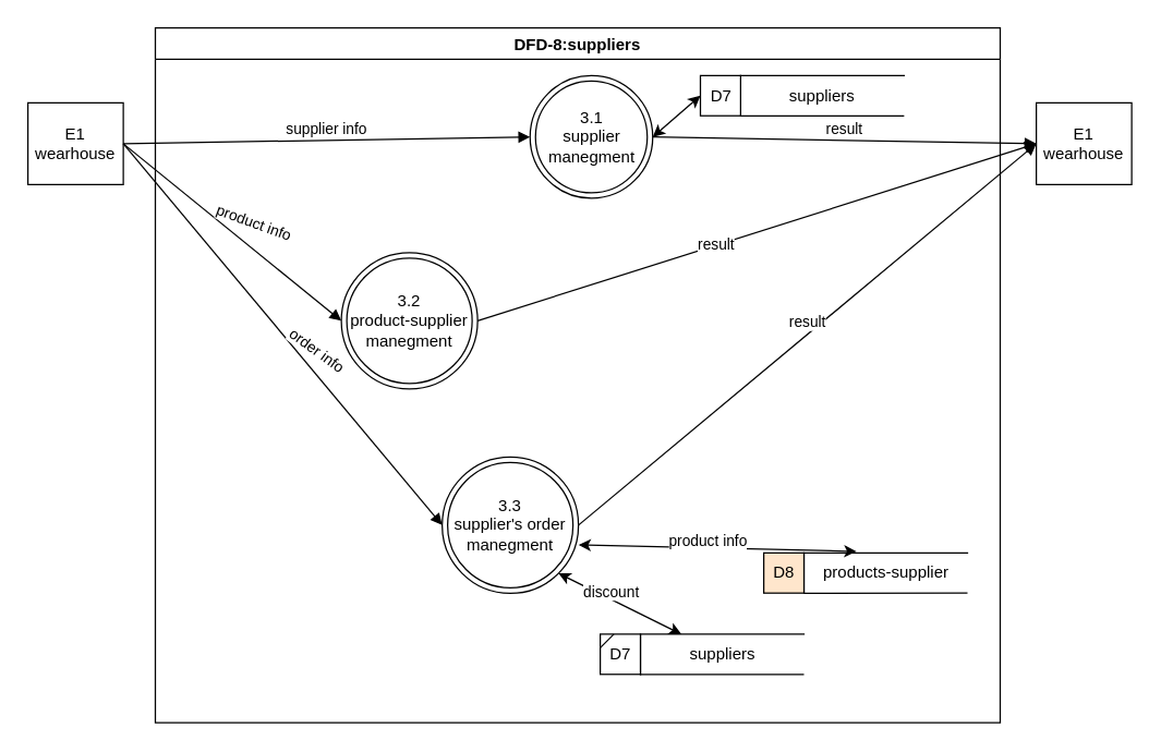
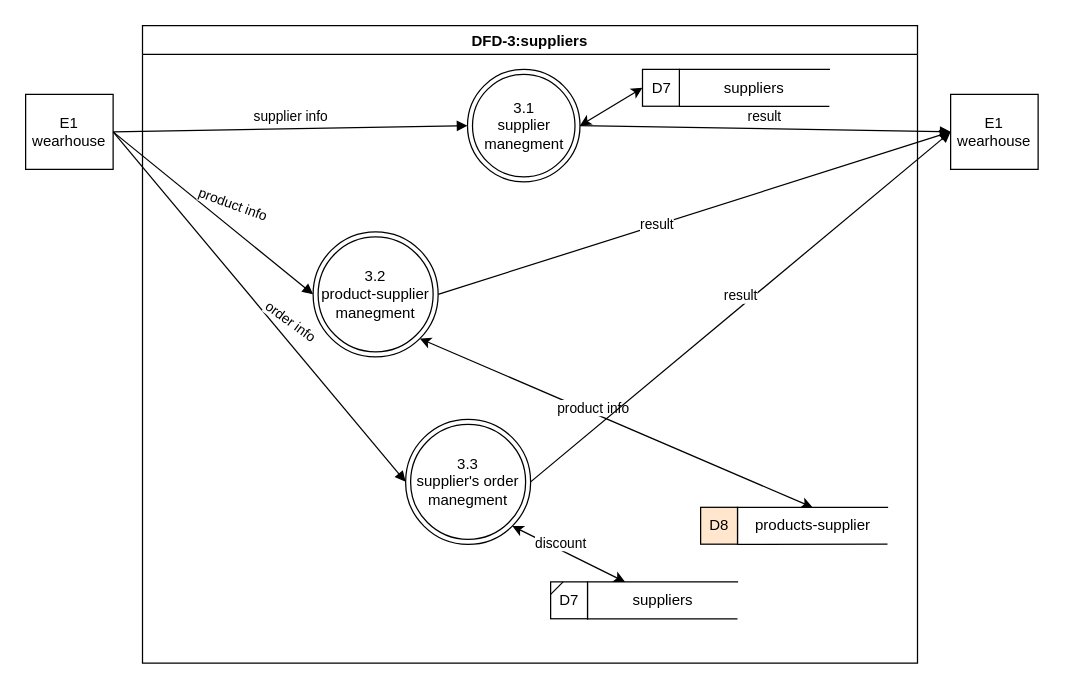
- <mxCell id="2" value="DFD-8:suppliers" style="swimlane;" parent="1" vertex="1"><mxGeometry x="113.5" y="20" width="620" height="510" as="geometry" /></mxCell>
+ <mxCell id="2" value="DFD-3:suppliers" style="swimlane;" parent="1" vertex="1"><mxGeometry x="113.5" y="20" width="620" height="510" as="geometry" /></mxCell>
- <mxCell id="3" value="3.1&lt;br&gt;supplier manegment" style="ellipse;shape=doubleEllipse;whiteSpace=wrap;html=1;aspect=fixed;" parent="2" vertex="1"><mxGeometry x="275" y="35" width="90" height="90" as="geometry" /></mxCell>
+ <mxCell id="3" value="3.1&lt;br&gt;supplier manegment" style="ellipse;shape=doubleEllipse;whiteSpace=wrap;html=1;aspect=fixed;" parent="2" vertex="1"><mxGeometry x="260" y="35" width="90" height="90" as="geometry" /></mxCell>
+ <mxCell id="9" value="" style="endArrow=classic;startArrow=classic;html=1;rounded=0;entryX=0.5;entryY=0;entryDx=0;entryDy=0;exitX=1;exitY=1;exitDx=0;exitDy=0;" parent="2" source="4" target="19" edge="1"><mxGeometry width="50" height="50" relative="1" as="geometry"><mxPoint x="280" y="320" as="sourcePoint" /><mxPoint x="330" y="270" as="targetPoint" /></mxGeometry></mxCell>
+ <mxCell id="10" value="product info" style="edgeLabel;html=1;align=center;verticalAlign=middle;resizable=0;points=[];" parent="9" vertex="1" connectable="0"><mxGeometry x="-0.13" y="4" relative="1" as="geometry"><mxPoint as="offset" /></mxGeometry></mxCell>
- <mxCell id="11" value="" style="endArrow=classic;startArrow=classic;html=1;rounded=0;entryX=0.321;entryY=-0.036;entryDx=0;entryDy=0;entryPerimeter=0;exitX=1.001;exitY=0.645;exitDx=0;exitDy=0;exitPerimeter=0;" parent="2" source="5" target="19" edge="1"><mxGeometry width="50" height="50" relative="1" as="geometry"><mxPoint x="280" y="320" as="sourcePoint" /><mxPoint x="330" y="270" as="targetPoint" /></mxGeometry></mxCell>
- <mxCell id="12" value="product info" style="edgeLabel;html=1;align=center;verticalAlign=middle;resizable=0;points=[];" parent="11" vertex="1" connectable="0"><mxGeometry x="-0.082" y="5" relative="1" as="geometry"><mxPoint as="offset" /></mxGeometry></mxCell>
